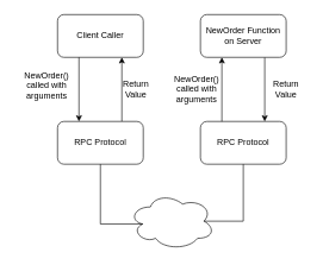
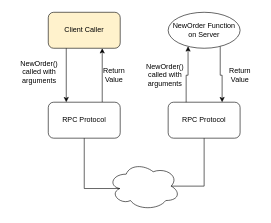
- <mxCell id="5" value="Client Caller" style="rounded=1;whiteSpace=wrap;html=1;" vertex="1" parent="2"><mxGeometry x="60" width="120" height="60" as="geometry" /></mxCell>
+ <mxCell id="5" value="Client Caller" style="rounded=1;whiteSpace=wrap;html=1;fillColor=#fff2cc;" vertex="1" parent="2"><mxGeometry x="60" width="120" height="60" as="geometry" /></mxCell>
- <mxCell id="7" value="NewOrder Function on Server" style="rounded=1;whiteSpace=wrap;html=1;" vertex="1" parent="2"><mxGeometry x="260" width="120" height="60" as="geometry" /></mxCell>
+ <mxCell id="7" value="NewOrder Function on Server" style="ellipse;whiteSpace=wrap;html=1;" vertex="1" parent="2"><mxGeometry x="260" width="120" height="60" as="geometry" /></mxCell>
